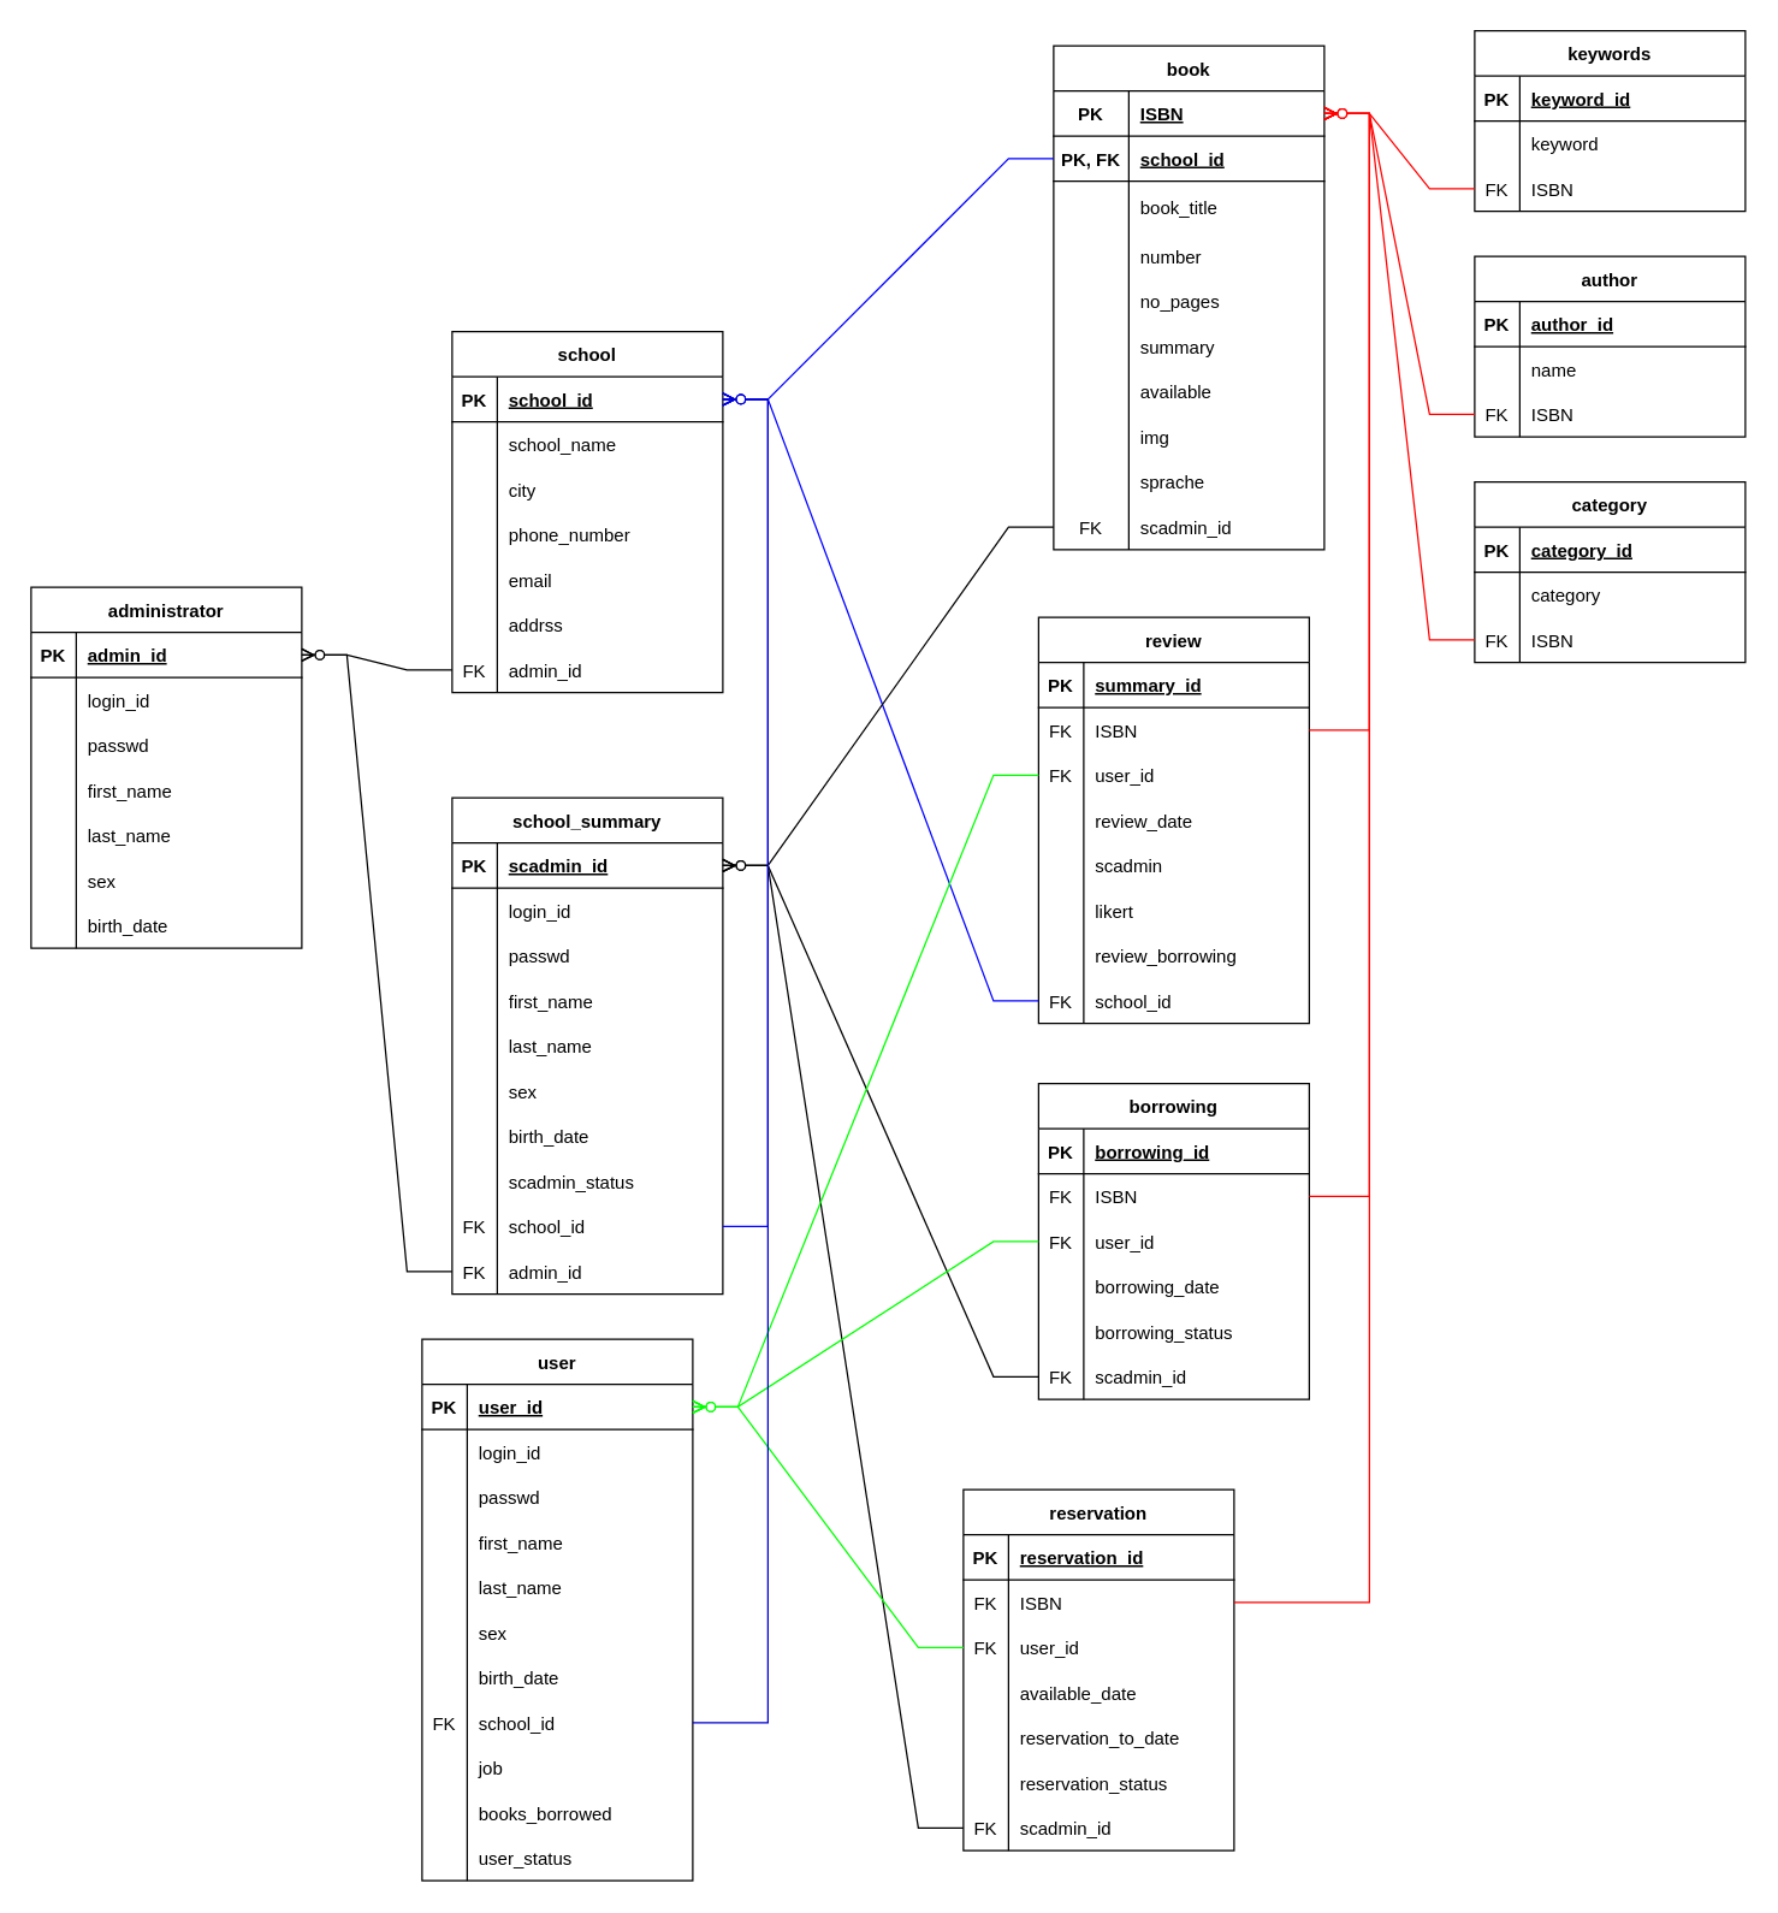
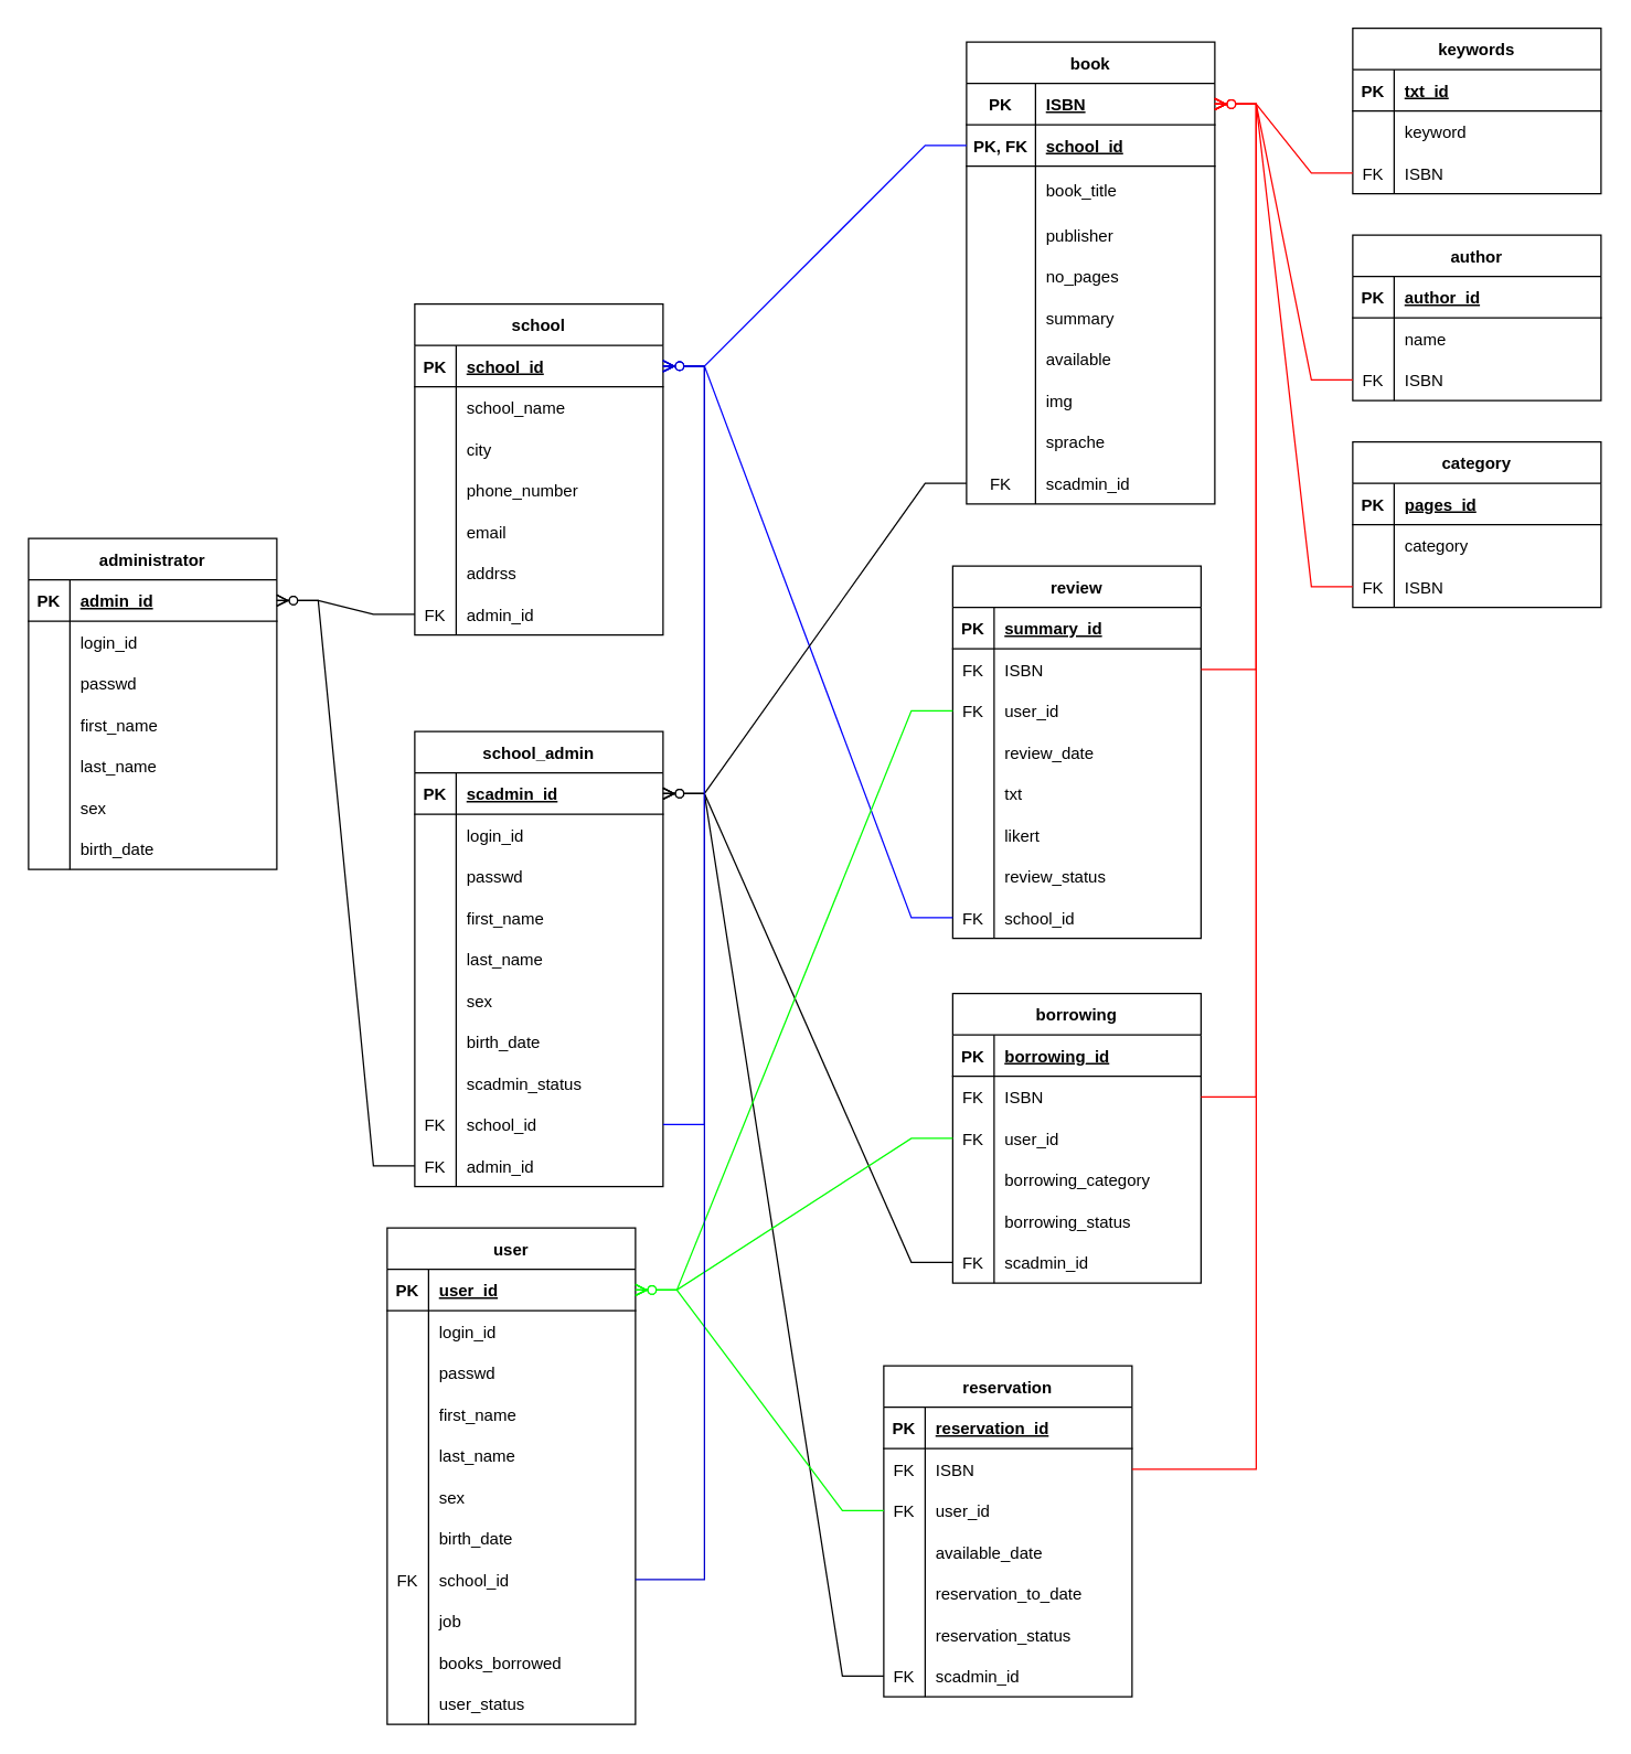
- <mxCell id="231" value="keyword_id" style="shape=partialRectangle;connectable=0;fillColor=none;top=0;left=0;bottom=0;right=0;align=left;spacingLeft=6;fontStyle=5;overflow=hidden;" parent="229" vertex="1"><mxGeometry x="30" width="150" height="30" as="geometry"><mxRectangle width="150" height="30" as="alternateBounds" /></mxGeometry></mxCell>
+ <mxCell id="231" value="txt_id" style="shape=partialRectangle;connectable=0;fillColor=none;top=0;left=0;bottom=0;right=0;align=left;spacingLeft=6;fontStyle=5;overflow=hidden;" parent="229" vertex="1"><mxGeometry x="30" width="150" height="30" as="geometry"><mxRectangle width="150" height="30" as="alternateBounds" /></mxGeometry></mxCell>
- <mxCell id="148" value="number" style="shape=partialRectangle;connectable=0;fillColor=none;top=0;left=0;bottom=0;right=0;align=left;spacingLeft=6;overflow=hidden;" parent="146" vertex="1"><mxGeometry x="50" width="130" height="30" as="geometry"><mxRectangle width="130" height="30" as="alternateBounds" /></mxGeometry></mxCell>
+ <mxCell id="148" value="publisher" style="shape=partialRectangle;connectable=0;fillColor=none;top=0;left=0;bottom=0;right=0;align=left;spacingLeft=6;overflow=hidden;" parent="146" vertex="1"><mxGeometry x="50" width="130" height="30" as="geometry"><mxRectangle width="130" height="30" as="alternateBounds" /></mxGeometry></mxCell>
- <mxCell id="180" value="category_id" style="shape=partialRectangle;connectable=0;fillColor=none;top=0;left=0;bottom=0;right=0;align=left;spacingLeft=6;fontStyle=5;overflow=hidden;" parent="178" vertex="1"><mxGeometry x="30" width="150" height="30" as="geometry"><mxRectangle width="150" height="30" as="alternateBounds" /></mxGeometry></mxCell>
+ <mxCell id="180" value="pages_id" style="shape=partialRectangle;connectable=0;fillColor=none;top=0;left=0;bottom=0;right=0;align=left;spacingLeft=6;fontStyle=5;overflow=hidden;" parent="178" vertex="1"><mxGeometry x="30" width="150" height="30" as="geometry"><mxRectangle width="150" height="30" as="alternateBounds" /></mxGeometry></mxCell>
- <mxCell id="2" value="school_summary" style="shape=table;startSize=30;container=1;collapsible=1;childLayout=tableLayout;fixedRows=1;rowLines=0;fontStyle=1;align=center;resizeLast=1;" parent="1" vertex="1"><mxGeometry x="300" y="530" width="180" height="330" as="geometry" /></mxCell>
+ <mxCell id="2" value="school_admin" style="shape=table;startSize=30;container=1;collapsible=1;childLayout=tableLayout;fixedRows=1;rowLines=0;fontStyle=1;align=center;resizeLast=1;" parent="1" vertex="1"><mxGeometry x="300" y="530" width="180" height="330" as="geometry" /></mxCell>
- <mxCell id="126" value="scadmin" style="shape=partialRectangle;connectable=0;fillColor=none;top=0;left=0;bottom=0;right=0;align=left;spacingLeft=6;overflow=hidden;" parent="124" vertex="1"><mxGeometry x="30" width="150" height="30" as="geometry"><mxRectangle width="150" height="30" as="alternateBounds" /></mxGeometry></mxCell>
+ <mxCell id="126" value="txt" style="shape=partialRectangle;connectable=0;fillColor=none;top=0;left=0;bottom=0;right=0;align=left;spacingLeft=6;overflow=hidden;" parent="124" vertex="1"><mxGeometry x="30" width="150" height="30" as="geometry"><mxRectangle width="150" height="30" as="alternateBounds" /></mxGeometry></mxCell>
- <mxCell id="132" value="review_borrowing" style="shape=partialRectangle;connectable=0;fillColor=none;top=0;left=0;bottom=0;right=0;align=left;spacingLeft=6;overflow=hidden;" parent="130" vertex="1"><mxGeometry x="30" width="150" height="30" as="geometry"><mxRectangle width="150" height="30" as="alternateBounds" /></mxGeometry></mxCell>
+ <mxCell id="132" value="review_status" style="shape=partialRectangle;connectable=0;fillColor=none;top=0;left=0;bottom=0;right=0;align=left;spacingLeft=6;overflow=hidden;" parent="130" vertex="1"><mxGeometry x="30" width="150" height="30" as="geometry"><mxRectangle width="150" height="30" as="alternateBounds" /></mxGeometry></mxCell>
- <mxCell id="221" value="borrowing_date" style="shape=partialRectangle;connectable=0;fillColor=none;top=0;left=0;bottom=0;right=0;align=left;spacingLeft=6;overflow=hidden;" parent="219" vertex="1"><mxGeometry x="30" width="150" height="30" as="geometry"><mxRectangle width="150" height="30" as="alternateBounds" /></mxGeometry></mxCell>
+ <mxCell id="221" value="borrowing_category" style="shape=partialRectangle;connectable=0;fillColor=none;top=0;left=0;bottom=0;right=0;align=left;spacingLeft=6;overflow=hidden;" parent="219" vertex="1"><mxGeometry x="30" width="150" height="30" as="geometry"><mxRectangle width="150" height="30" as="alternateBounds" /></mxGeometry></mxCell>
